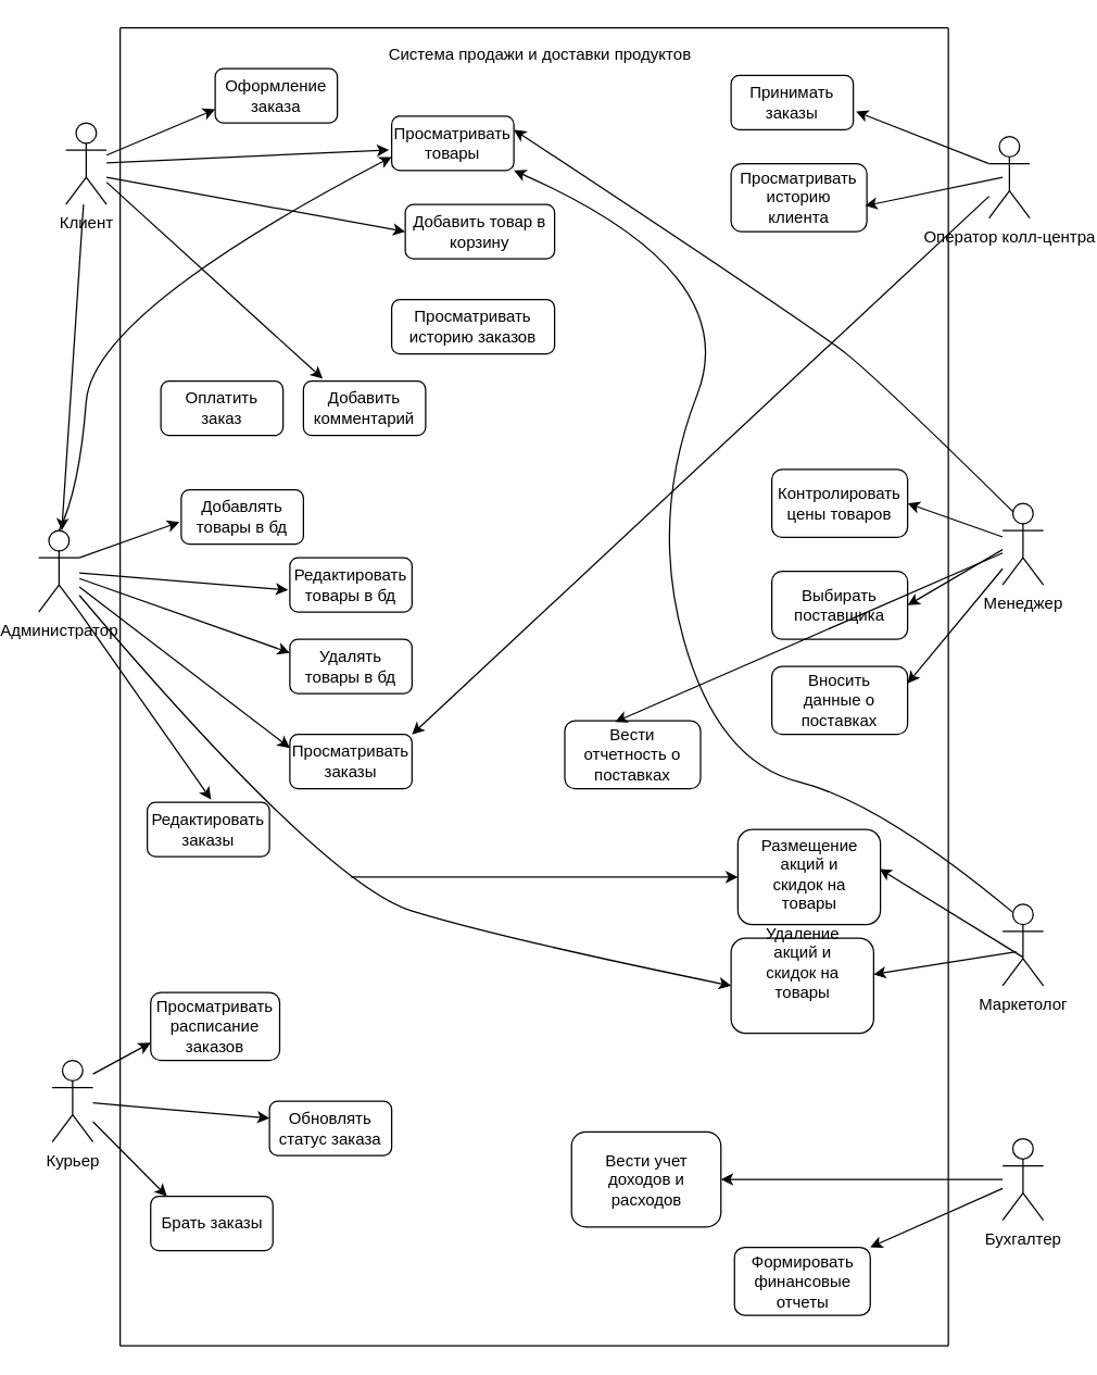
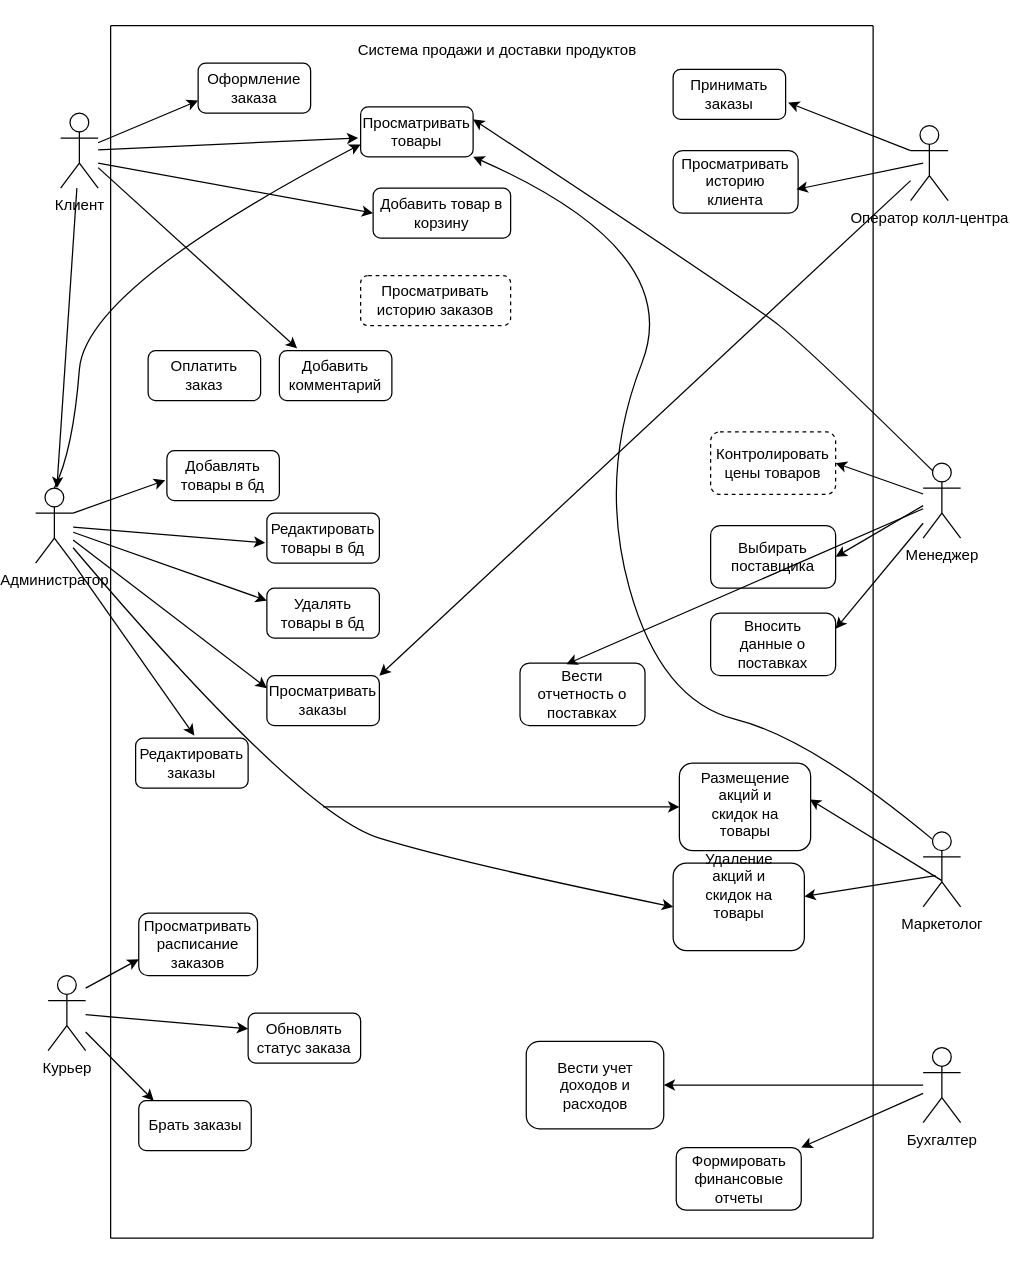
- <mxCell id="17" value="Просматривать историю заказов" style="rounded=1;whiteSpace=wrap;html=1;" vertex="1" parent="1"><mxGeometry x="280" y="220" width="120" height="40" as="geometry" /></mxCell>
+ <mxCell id="17" value="Просматривать историю заказов" style="rounded=1;whiteSpace=wrap;html=1;dashed=1;" vertex="1" parent="1"><mxGeometry x="280" y="220" width="120" height="40" as="geometry" /></mxCell>
- <mxCell id="55" value="Контролировать цены товаров" style="rounded=1;whiteSpace=wrap;html=1;" vertex="1" parent="1"><mxGeometry x="560" y="345" width="100" height="50" as="geometry" /></mxCell>
+ <mxCell id="55" value="Контролировать цены товаров" style="rounded=1;whiteSpace=wrap;html=1;dashed=1;" vertex="1" parent="1"><mxGeometry x="560" y="345" width="100" height="50" as="geometry" /></mxCell>
